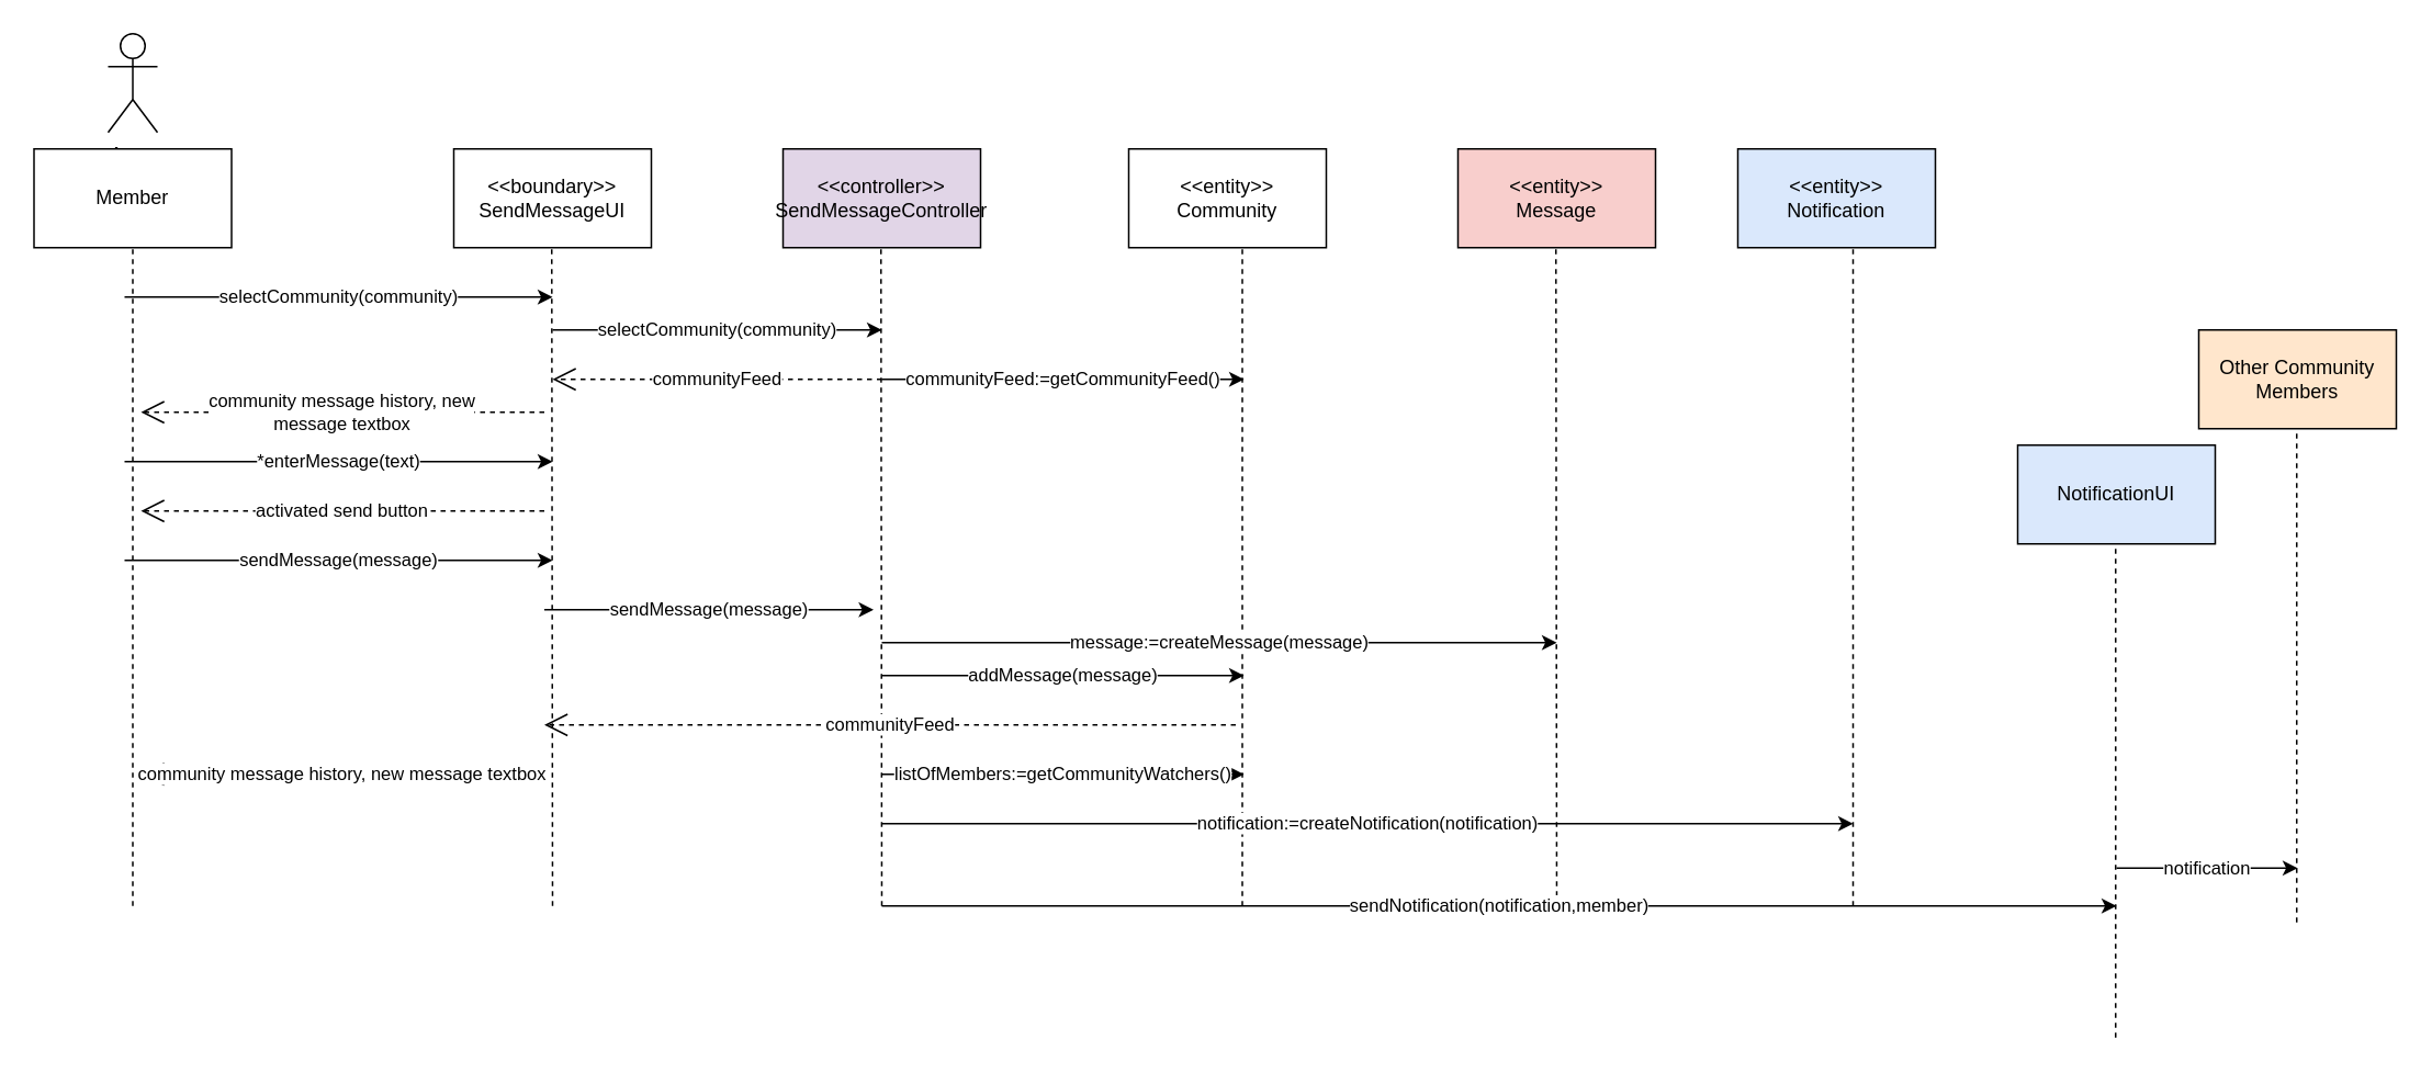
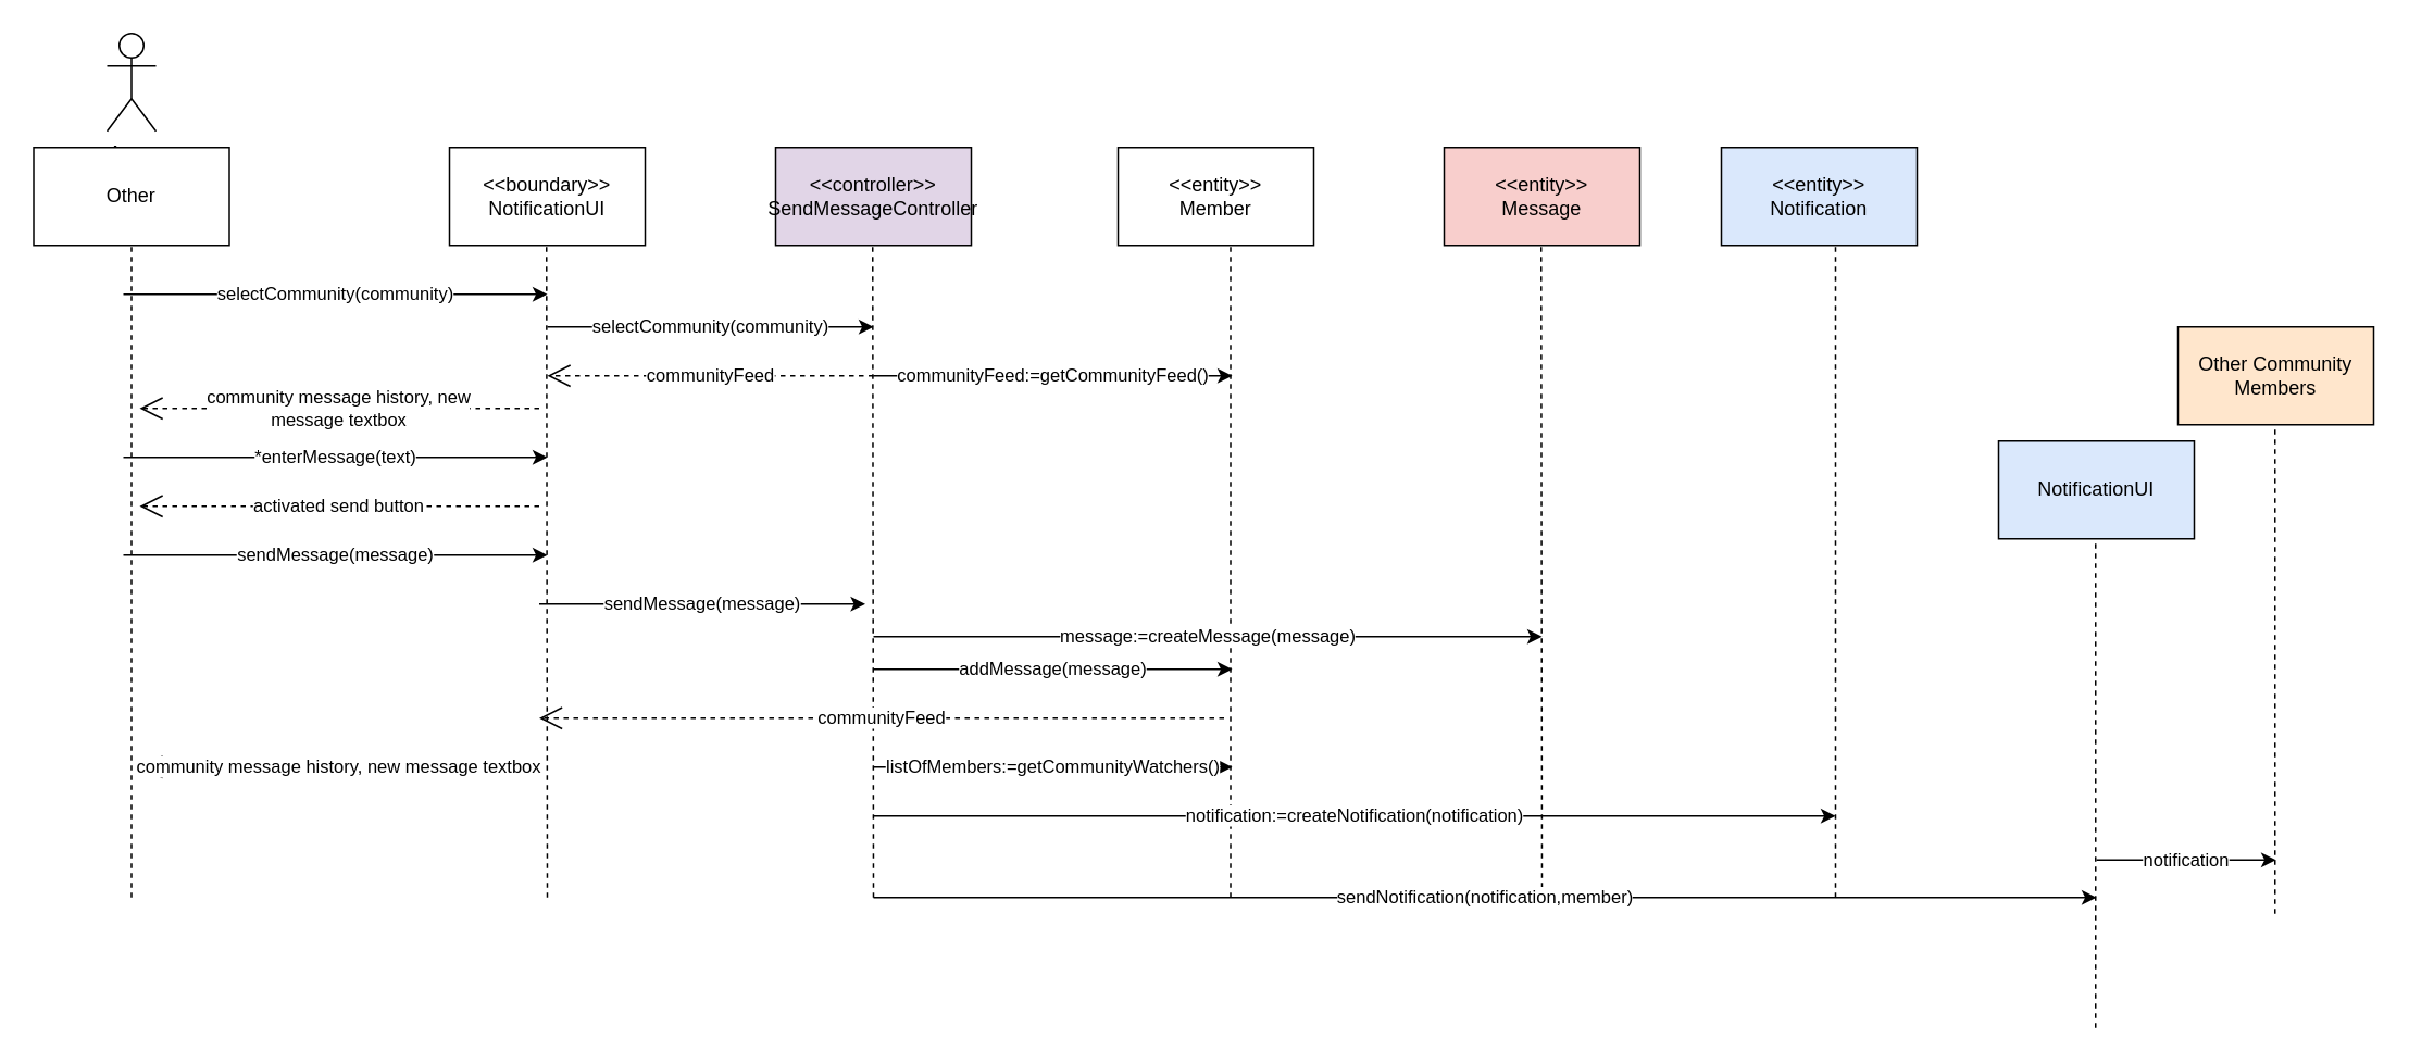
- <mxCell id="3" value="Member" style="rounded=0;whiteSpace=wrap;html=1;" vertex="1" parent="1"><mxGeometry x="20" y="90" width="120" height="60" as="geometry" /></mxCell>
+ <mxCell id="3" value="Other" style="rounded=0;whiteSpace=wrap;html=1;" vertex="1" parent="1"><mxGeometry x="20" y="90" width="120" height="60" as="geometry" /></mxCell>
- <mxCell id="6" value="&amp;lt;&amp;lt;boundary&amp;gt;&amp;gt;&lt;br&gt;SendMessageUI" style="rounded=0;whiteSpace=wrap;html=1;" vertex="1" parent="1"><mxGeometry x="275" y="90" width="120" height="60" as="geometry" /></mxCell>
+ <mxCell id="6" value="&amp;lt;&amp;lt;boundary&amp;gt;&amp;gt;&lt;br&gt;NotificationUI" style="rounded=0;whiteSpace=wrap;html=1;" vertex="1" parent="1"><mxGeometry x="275" y="90" width="120" height="60" as="geometry" /></mxCell>
- <mxCell id="11" value="&amp;lt;&amp;lt;entity&amp;gt;&amp;gt;&lt;br&gt;Community" style="rounded=0;whiteSpace=wrap;html=1;" vertex="1" parent="1"><mxGeometry x="685" y="90" width="120" height="60" as="geometry" /></mxCell>
+ <mxCell id="11" value="&amp;lt;&amp;lt;entity&amp;gt;&amp;gt;&lt;br&gt;Member" style="rounded=0;whiteSpace=wrap;html=1;" vertex="1" parent="1"><mxGeometry x="685" y="90" width="120" height="60" as="geometry" /></mxCell>
